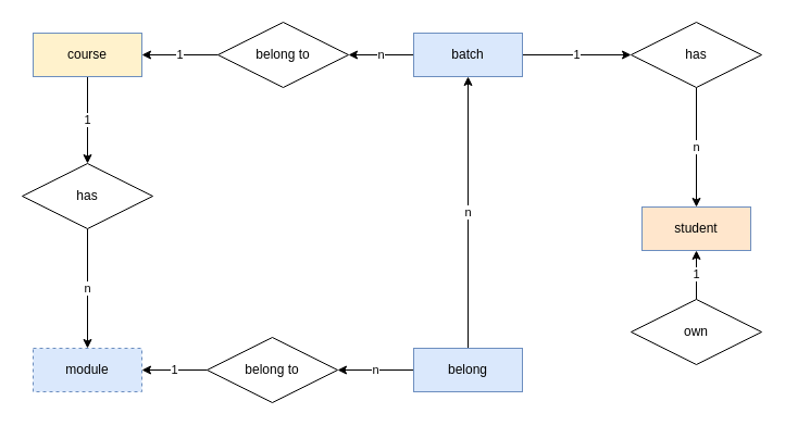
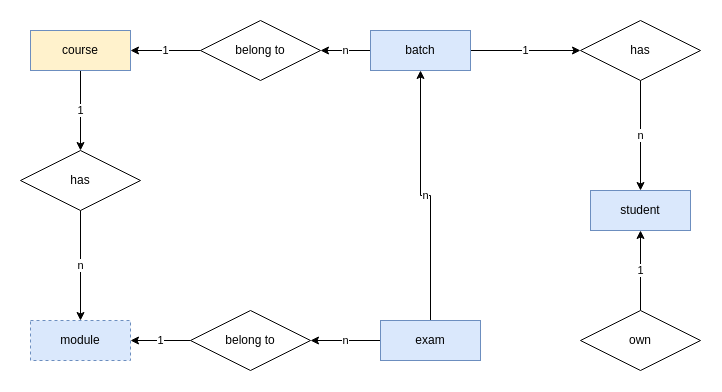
- <mxCell id="6" value="batch" style="whiteSpace=wrap;html=1;align=center;fillColor=#dae8fc;strokeColor=#6c8ebf;" vertex="1" parent="1"><mxGeometry x="380" y="30" width="100" height="40" as="geometry" /></mxCell>
+ <mxCell id="6" value="batch" style="whiteSpace=wrap;html=1;align=center;fillColor=#dae8fc;strokeColor=#6c8ebf;" vertex="1" parent="1"><mxGeometry x="370" y="30" width="100" height="40" as="geometry" /></mxCell>
- <mxCell id="7" value="student" style="whiteSpace=wrap;html=1;align=center;fillColor=#ffe6cc;strokeColor=#6c8ebf;" vertex="1" parent="1"><mxGeometry x="590" y="190" width="100" height="40" as="geometry" /></mxCell>
+ <mxCell id="7" value="student" style="whiteSpace=wrap;html=1;align=center;fillColor=#dae8fc;strokeColor=#6c8ebf;" vertex="1" parent="1"><mxGeometry x="590" y="190" width="100" height="40" as="geometry" /></mxCell>
- <mxCell id="21" value="own" style="shape=rhombus;perimeter=rhombusPerimeter;whiteSpace=wrap;html=1;align=center;" vertex="1" parent="1"><mxGeometry x="580" y="275" width="120" height="60" as="geometry" /></mxCell>
+ <mxCell id="21" value="own" style="shape=rhombus;perimeter=rhombusPerimeter;whiteSpace=wrap;html=1;align=center;" vertex="1" parent="1"><mxGeometry x="580" y="310" width="120" height="60" as="geometry" /></mxCell>
- <mxCell id="11" value="belong" style="whiteSpace=wrap;html=1;align=center;fillColor=#dae8fc;strokeColor=#6c8ebf;" vertex="1" parent="1"><mxGeometry x="380" y="320" width="100" height="40" as="geometry" /></mxCell>
+ <mxCell id="11" value="exam" style="whiteSpace=wrap;html=1;align=center;fillColor=#dae8fc;strokeColor=#6c8ebf;" vertex="1" parent="1"><mxGeometry x="380" y="320" width="100" height="40" as="geometry" /></mxCell>
